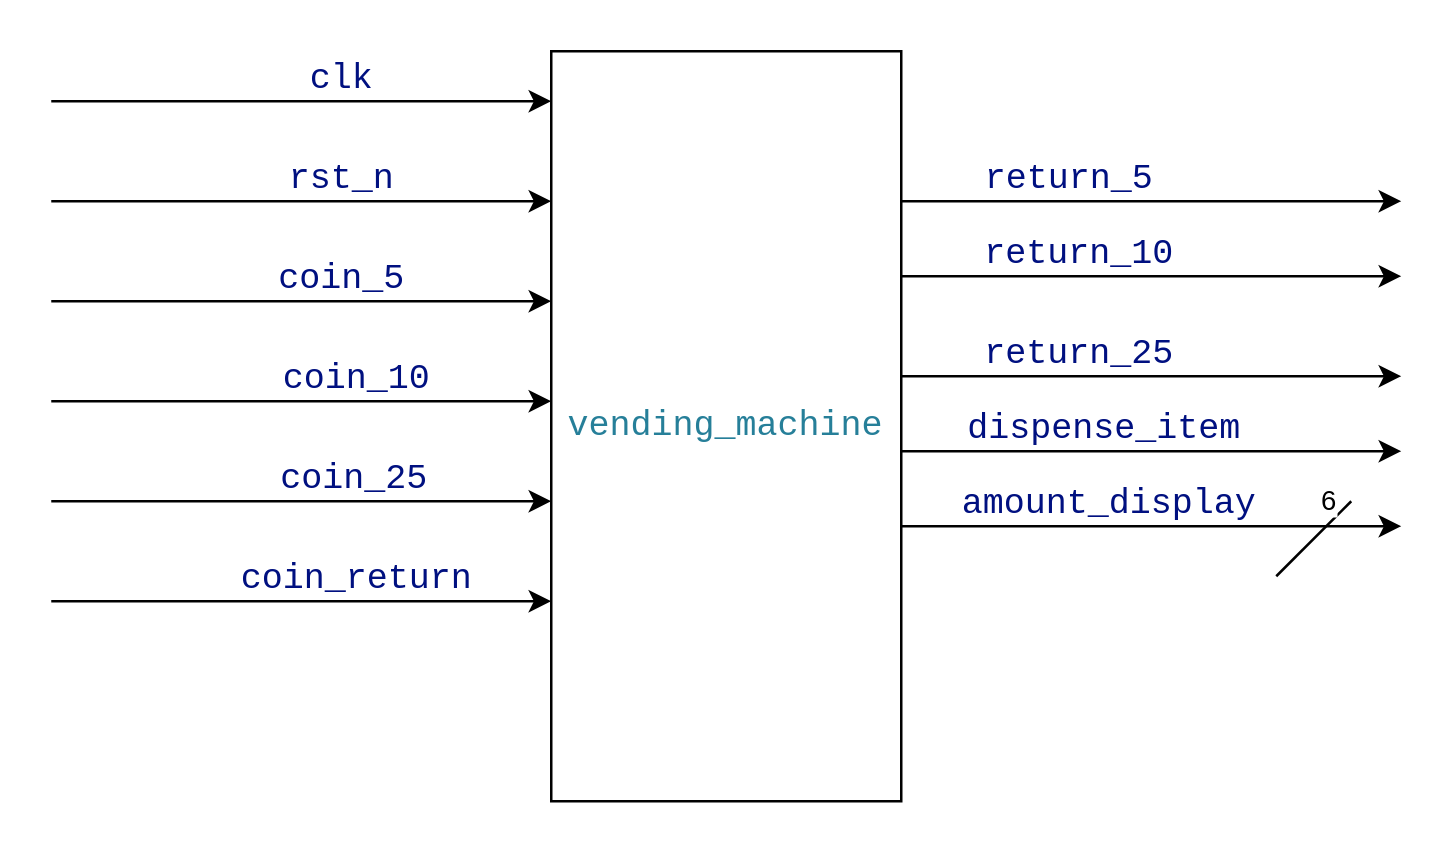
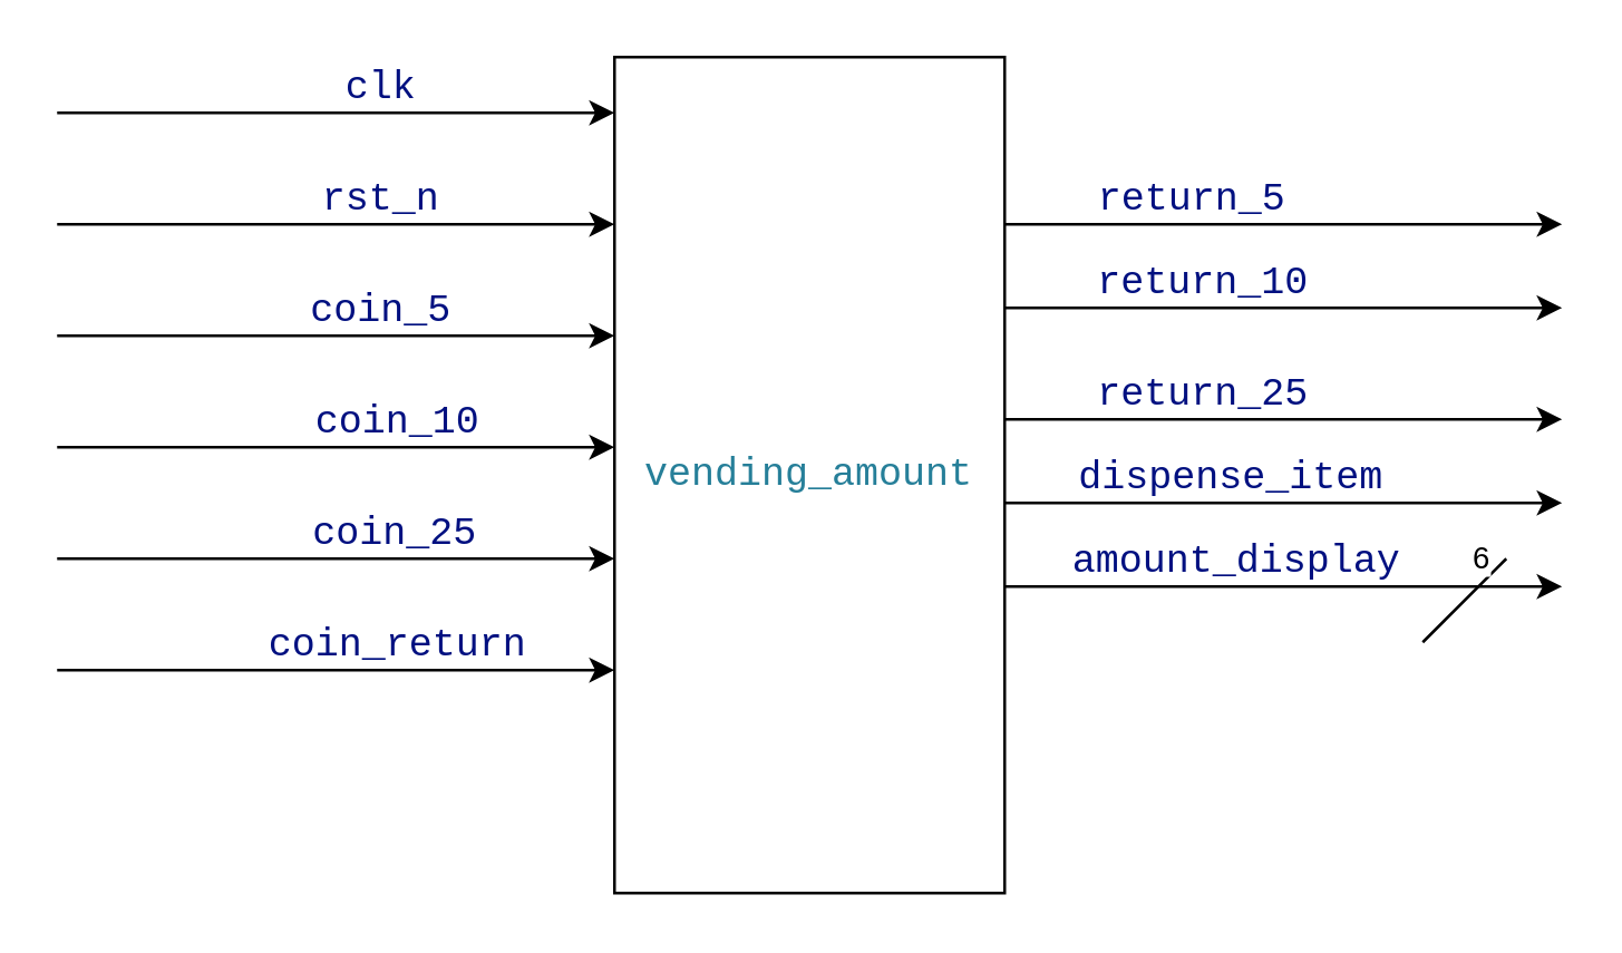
- <mxCell id="2" value="&lt;div style=&quot;color: rgb(59, 59, 59); background-color: rgb(255, 255, 255); font-family: Consolas, &amp;quot;Courier New&amp;quot;, monospace; font-size: 14px; line-height: 19px; white-space: pre;&quot;&gt;&lt;span style=&quot;color: #267f99;&quot;&gt;vending_machine&lt;/span&gt;&lt;/div&gt;" style="rounded=0;whiteSpace=wrap;html=1;" vertex="1" parent="1"><mxGeometry x="220" y="20" width="140" height="300" as="geometry" /></mxCell>
+ <mxCell id="2" value="&lt;div style=&quot;color: rgb(59, 59, 59); background-color: rgb(255, 255, 255); font-family: Consolas, &amp;quot;Courier New&amp;quot;, monospace; font-size: 14px; line-height: 19px; white-space: pre;&quot;&gt;&lt;span style=&quot;color: #267f99;&quot;&gt;vending_amount&lt;/span&gt;&lt;/div&gt;" style="rounded=0;whiteSpace=wrap;html=1;" vertex="1" parent="1"><mxGeometry x="220" y="20" width="140" height="300" as="geometry" /></mxCell>
